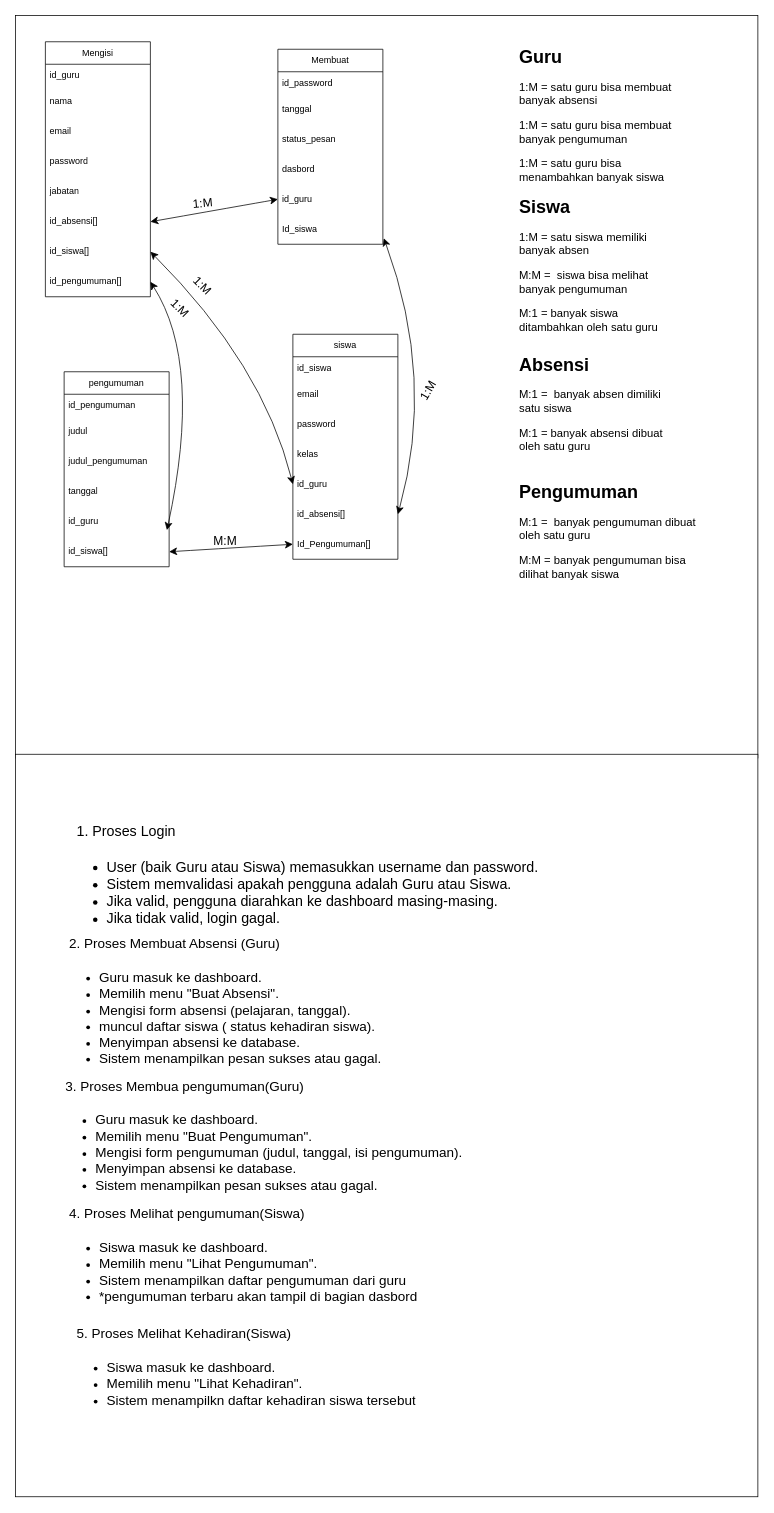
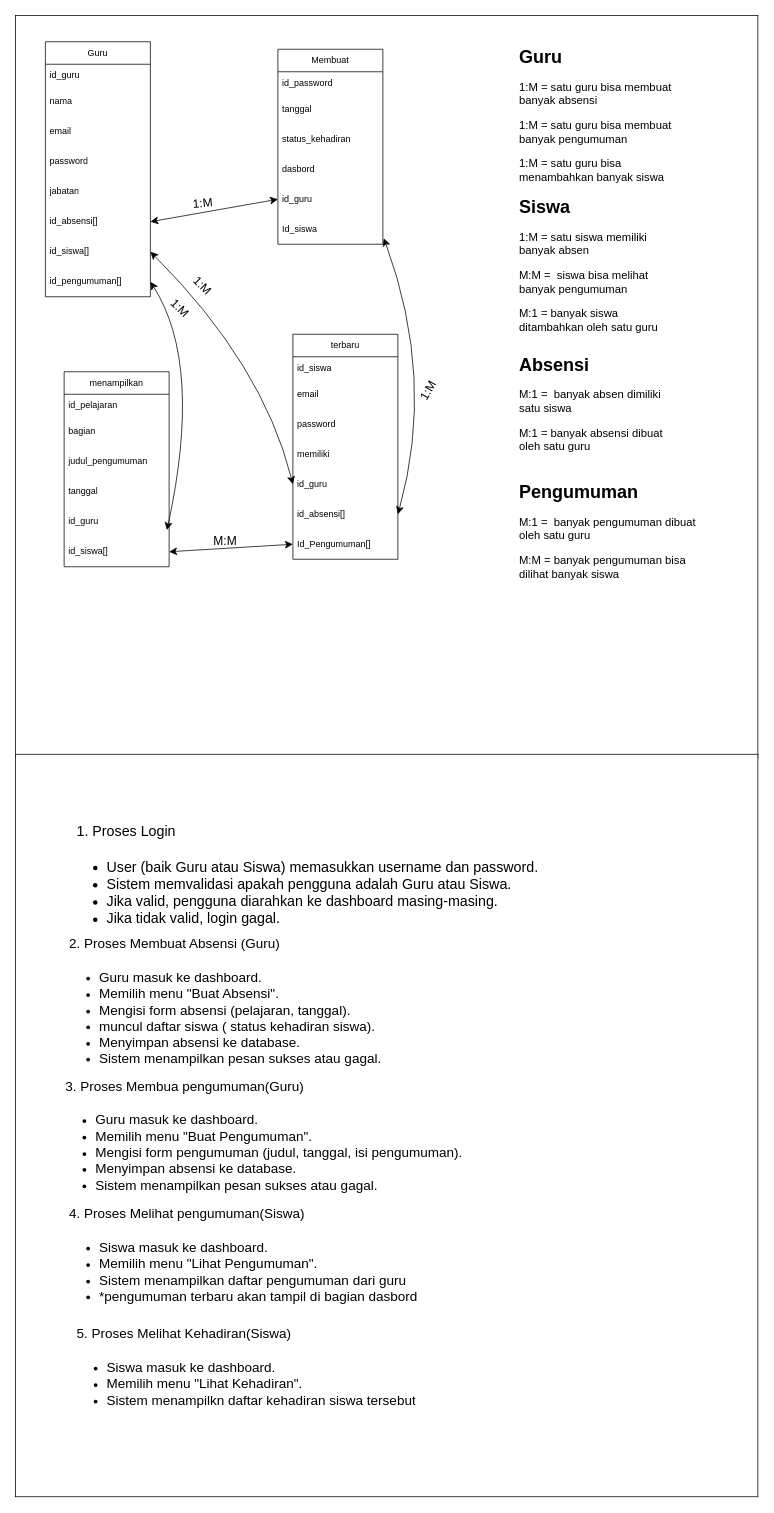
- <mxCell id="3" value="Mengisi" style="swimlane;fontStyle=0;childLayout=stackLayout;horizontal=1;startSize=30;horizontalStack=0;resizeParent=1;resizeParentMax=0;resizeLast=0;collapsible=1;marginBottom=0;whiteSpace=wrap;html=1;" vertex="1" parent="1"><mxGeometry x="60" y="55" width="140" height="340" as="geometry" /></mxCell>
+ <mxCell id="3" value="Guru" style="swimlane;fontStyle=0;childLayout=stackLayout;horizontal=1;startSize=30;horizontalStack=0;resizeParent=1;resizeParentMax=0;resizeLast=0;collapsible=1;marginBottom=0;whiteSpace=wrap;html=1;" vertex="1" parent="1"><mxGeometry x="60" y="55" width="140" height="340" as="geometry" /></mxCell>
- <mxCell id="23" value="status_pesan" style="text;strokeColor=none;fillColor=none;align=left;verticalAlign=middle;spacingLeft=4;spacingRight=4;overflow=hidden;points=[[0,0.5],[1,0.5]];portConstraint=eastwest;rotatable=0;whiteSpace=wrap;html=1;" vertex="1" parent="20"><mxGeometry y="100" width="140" height="40" as="geometry" /></mxCell>
+ <mxCell id="23" value="status_kehadiran" style="text;strokeColor=none;fillColor=none;align=left;verticalAlign=middle;spacingLeft=4;spacingRight=4;overflow=hidden;points=[[0,0.5],[1,0.5]];portConstraint=eastwest;rotatable=0;whiteSpace=wrap;html=1;" vertex="1" parent="20"><mxGeometry y="100" width="140" height="40" as="geometry" /></mxCell>
- <mxCell id="12" value="siswa" style="swimlane;fontStyle=0;childLayout=stackLayout;horizontal=1;startSize=30;horizontalStack=0;resizeParent=1;resizeParentMax=0;resizeLast=0;collapsible=1;marginBottom=0;whiteSpace=wrap;html=1;" vertex="1" parent="1"><mxGeometry x="390" y="445" width="140" height="300" as="geometry" /></mxCell>
+ <mxCell id="12" value="terbaru" style="swimlane;fontStyle=0;childLayout=stackLayout;horizontal=1;startSize=30;horizontalStack=0;resizeParent=1;resizeParentMax=0;resizeLast=0;collapsible=1;marginBottom=0;whiteSpace=wrap;html=1;" vertex="1" parent="1"><mxGeometry x="390" y="445" width="140" height="300" as="geometry" /></mxCell>
- <mxCell id="27" value="pengumuman" style="swimlane;fontStyle=0;childLayout=stackLayout;horizontal=1;startSize=30;horizontalStack=0;resizeParent=1;resizeParentMax=0;resizeLast=0;collapsible=1;marginBottom=0;whiteSpace=wrap;html=1;" vertex="1" parent="1"><mxGeometry x="85" y="495" width="140" height="260" as="geometry" /></mxCell>
+ <mxCell id="27" value="menampilkan" style="swimlane;fontStyle=0;childLayout=stackLayout;horizontal=1;startSize=30;horizontalStack=0;resizeParent=1;resizeParentMax=0;resizeLast=0;collapsible=1;marginBottom=0;whiteSpace=wrap;html=1;" vertex="1" parent="1"><mxGeometry x="85" y="495" width="140" height="260" as="geometry" /></mxCell>
- <mxCell id="28" value="id_pengumuman" style="text;strokeColor=none;fillColor=none;align=left;verticalAlign=middle;spacingLeft=4;spacingRight=4;overflow=hidden;points=[[0,0.5],[1,0.5]];portConstraint=eastwest;rotatable=0;whiteSpace=wrap;html=1;" vertex="1" parent="27"><mxGeometry y="30" width="140" height="30" as="geometry" /></mxCell>
+ <mxCell id="28" value="id_pelajaran" style="text;strokeColor=none;fillColor=none;align=left;verticalAlign=middle;spacingLeft=4;spacingRight=4;overflow=hidden;points=[[0,0.5],[1,0.5]];portConstraint=eastwest;rotatable=0;whiteSpace=wrap;html=1;" vertex="1" parent="27"><mxGeometry y="30" width="140" height="30" as="geometry" /></mxCell>
- <mxCell id="29" value="judul" style="text;strokeColor=none;fillColor=none;align=left;verticalAlign=middle;spacingLeft=4;spacingRight=4;overflow=hidden;points=[[0,0.5],[1,0.5]];portConstraint=eastwest;rotatable=0;whiteSpace=wrap;html=1;" vertex="1" parent="27"><mxGeometry y="60" width="140" height="40" as="geometry" /></mxCell>
+ <mxCell id="29" value="bagian" style="text;strokeColor=none;fillColor=none;align=left;verticalAlign=middle;spacingLeft=4;spacingRight=4;overflow=hidden;points=[[0,0.5],[1,0.5]];portConstraint=eastwest;rotatable=0;whiteSpace=wrap;html=1;" vertex="1" parent="27"><mxGeometry y="60" width="140" height="40" as="geometry" /></mxCell>
- <mxCell id="16" value="kelas" style="text;strokeColor=none;fillColor=none;align=left;verticalAlign=middle;spacingLeft=4;spacingRight=4;overflow=hidden;points=[[0,0.5],[1,0.5]];portConstraint=eastwest;rotatable=0;whiteSpace=wrap;html=1;" vertex="1" parent="12"><mxGeometry y="140" width="140" height="40" as="geometry" /></mxCell>
+ <mxCell id="16" value="memiliki" style="text;strokeColor=none;fillColor=none;align=left;verticalAlign=middle;spacingLeft=4;spacingRight=4;overflow=hidden;points=[[0,0.5],[1,0.5]];portConstraint=eastwest;rotatable=0;whiteSpace=wrap;html=1;" vertex="1" parent="12"><mxGeometry y="140" width="140" height="40" as="geometry" /></mxCell>
